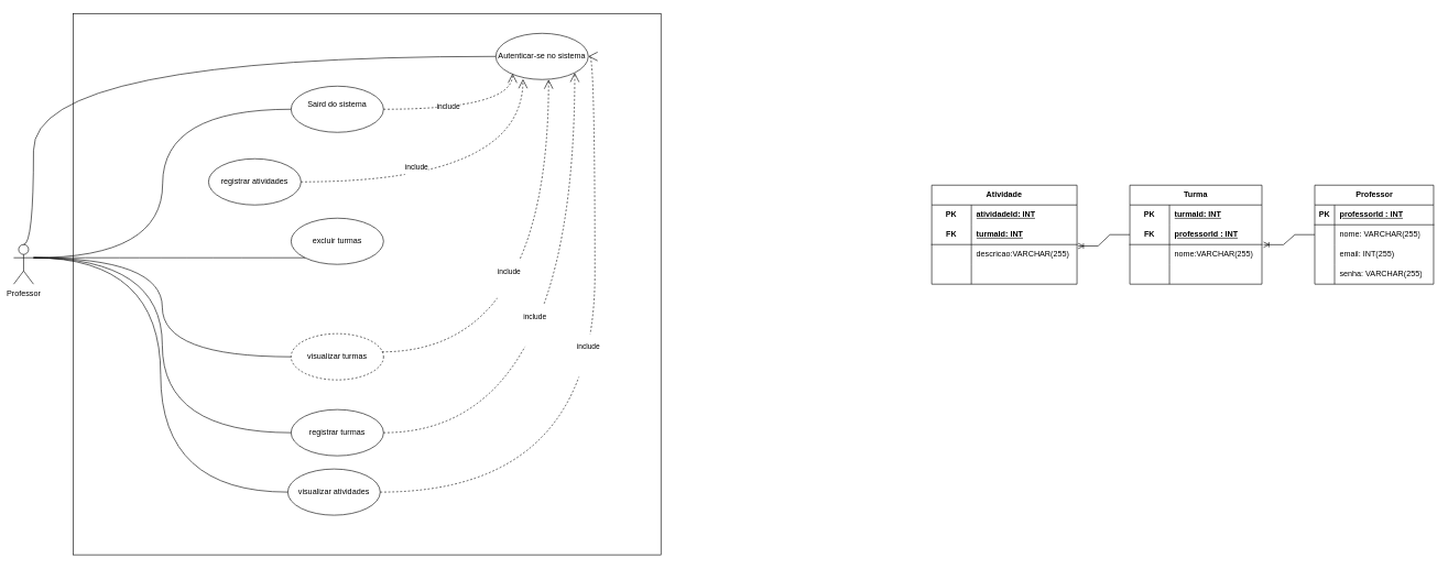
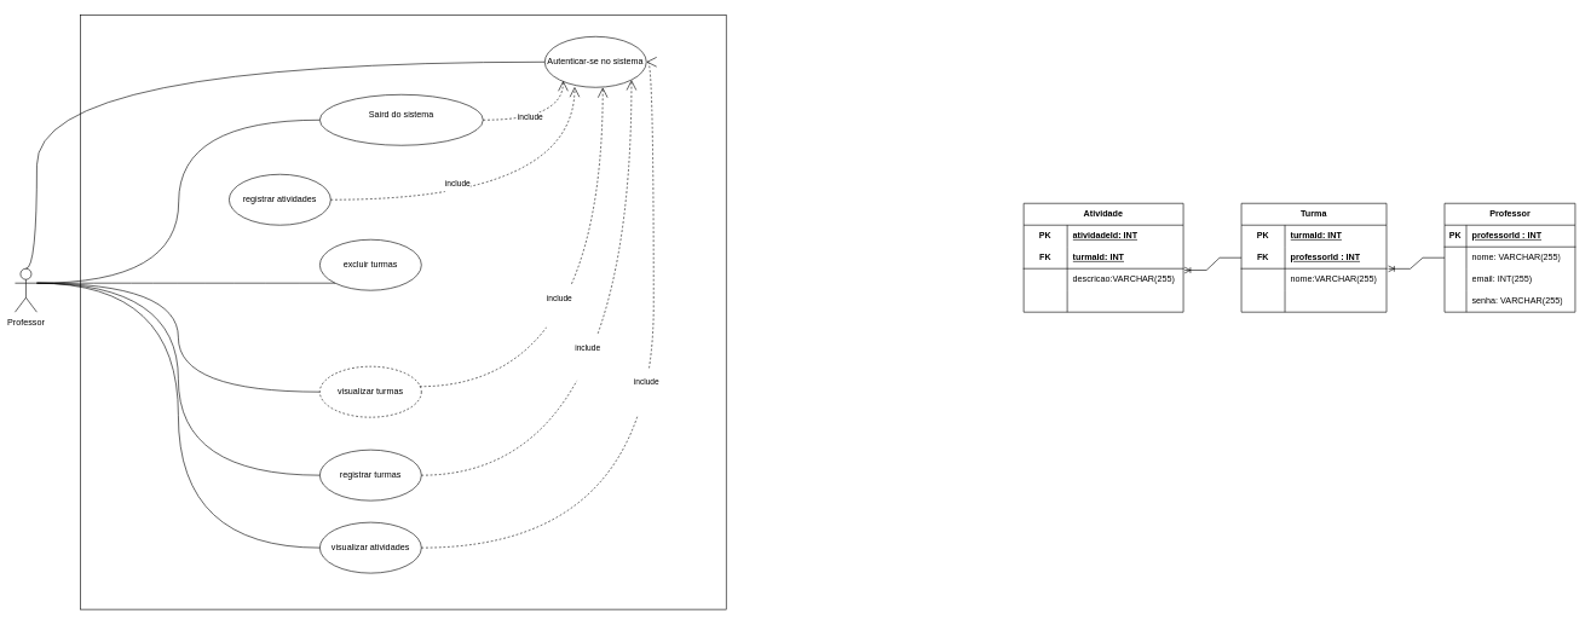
- <mxCell id="5" value="Saird do sistema&lt;div&gt;&lt;br&gt;&lt;/div&gt;" style="ellipse;whiteSpace=wrap;html=1;align=center;" vertex="1" parent="1"><mxGeometry x="440" y="130" width="140" height="70" as="geometry" /></mxCell>
+ <mxCell id="5" value="Saird do sistema&lt;div&gt;&lt;br&gt;&lt;/div&gt;" style="ellipse;whiteSpace=wrap;html=1;align=center;" vertex="1" parent="1"><mxGeometry x="440" y="130" width="225" height="70" as="geometry" /></mxCell>
- <mxCell id="10" value="&lt;div&gt;visualizar atividades&lt;/div&gt;" style="ellipse;whiteSpace=wrap;html=1;align=center;" vertex="1" parent="1"><mxGeometry x="435" y="710" width="140" height="70" as="geometry" /></mxCell>
+ <mxCell id="10" value="&lt;div&gt;visualizar atividades&lt;/div&gt;" style="ellipse;whiteSpace=wrap;html=1;align=center;" vertex="1" parent="1"><mxGeometry x="440" y="720" width="140" height="70" as="geometry" /></mxCell>
